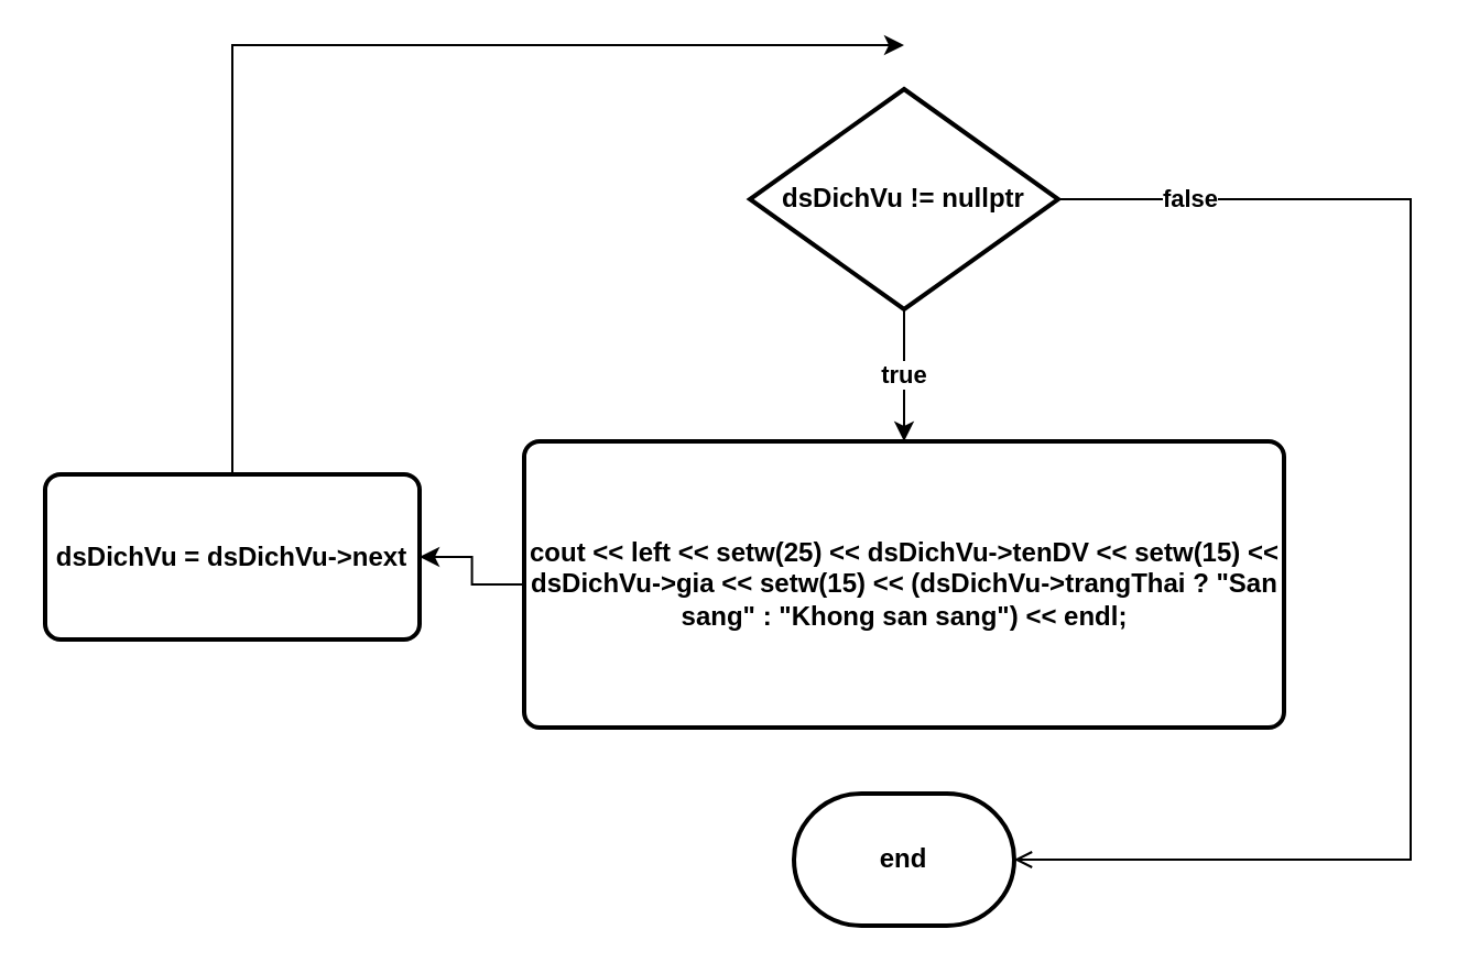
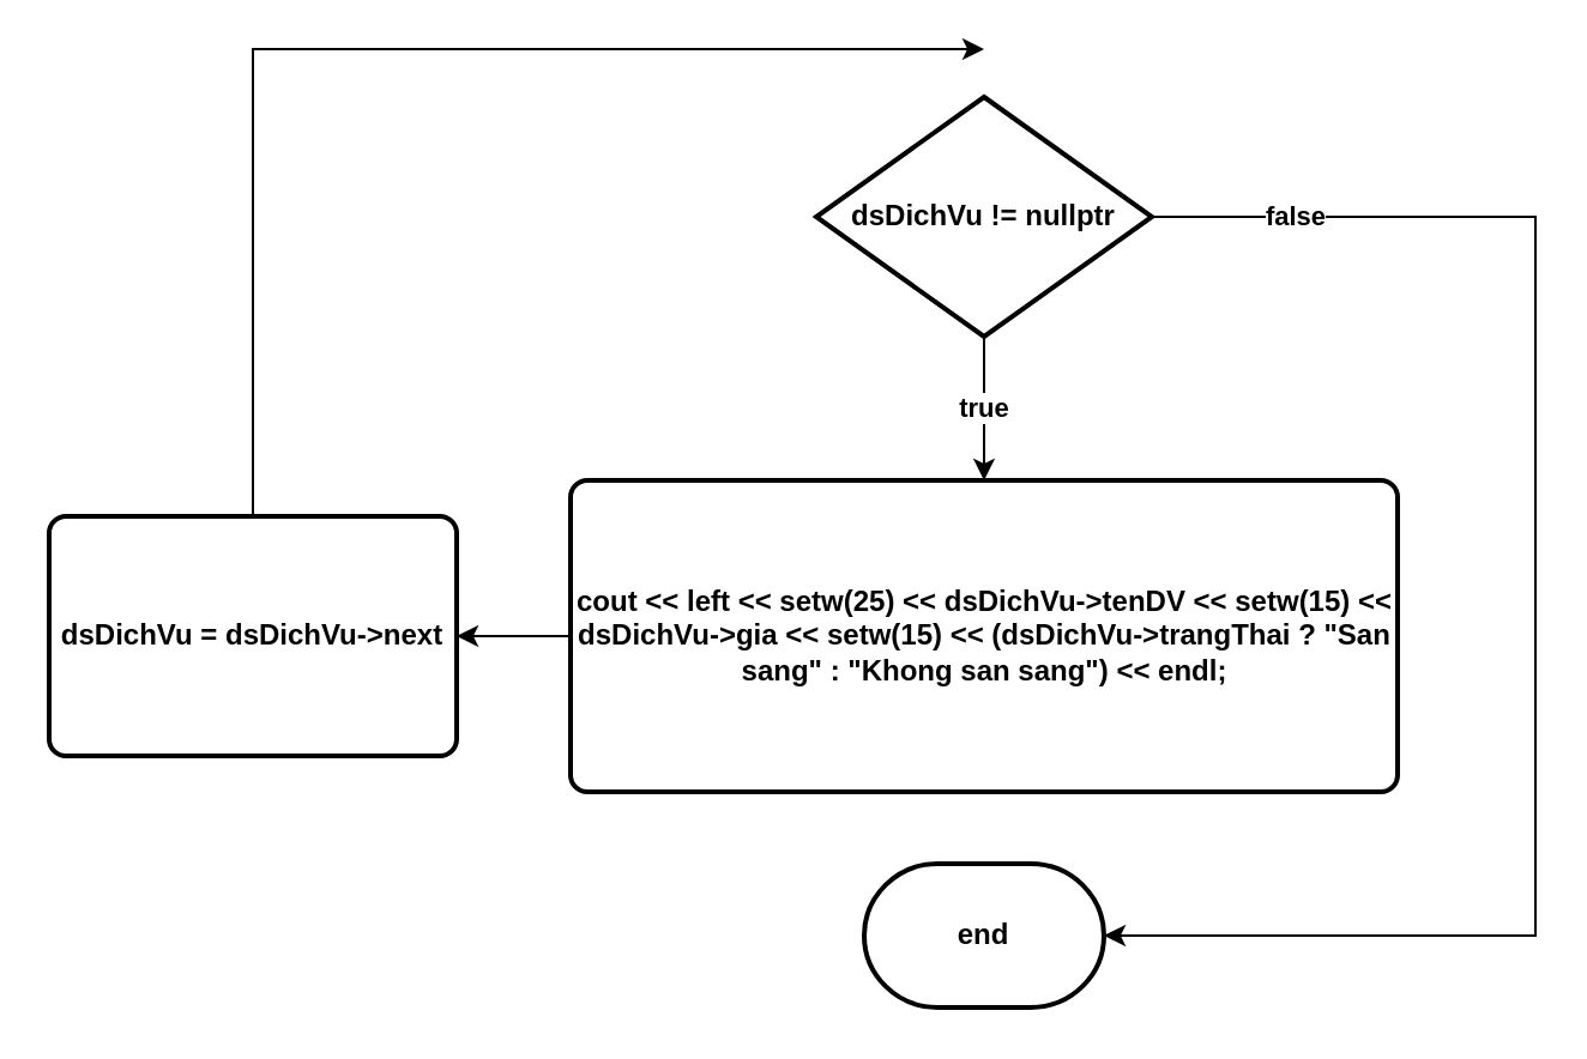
- <mxCell id="8" value="dsDichVu = dsDichVu-&amp;gt;next" style="rounded=1;whiteSpace=wrap;html=1;absoluteArcSize=1;arcSize=14;strokeWidth=2;fontStyle=1" parent="1" vertex="1"><mxGeometry x="20" y="215" width="170" height="75" as="geometry" /></mxCell>
+ <mxCell id="8" value="dsDichVu = dsDichVu-&amp;gt;next" style="rounded=1;whiteSpace=wrap;html=1;absoluteArcSize=1;arcSize=14;strokeWidth=2;fontStyle=1" parent="1" vertex="1"><mxGeometry x="20" y="215" width="170" height="100" as="geometry" /></mxCell>
- <mxCell id="3" value="false" style="edgeStyle=orthogonalEdgeStyle;rounded=0;orthogonalLoop=1;jettySize=auto;html=1;fontStyle=1;endArrow=open;" parent="1" source="4" target="9" edge="1"><mxGeometry x="-0.812" relative="1" as="geometry"><mxPoint x="670" y="380" as="targetPoint" /><Array as="points"><mxPoint x="640" y="90" /></Array><mxPoint as="offset" /></mxGeometry></mxCell>
+ <mxCell id="3" value="false" style="edgeStyle=orthogonalEdgeStyle;rounded=0;orthogonalLoop=1;jettySize=auto;html=1;fontStyle=1" parent="1" source="4" target="9" edge="1"><mxGeometry x="-0.812" relative="1" as="geometry"><mxPoint x="670" y="380" as="targetPoint" /><Array as="points"><mxPoint x="640" y="90" /></Array><mxPoint as="offset" /></mxGeometry></mxCell>
